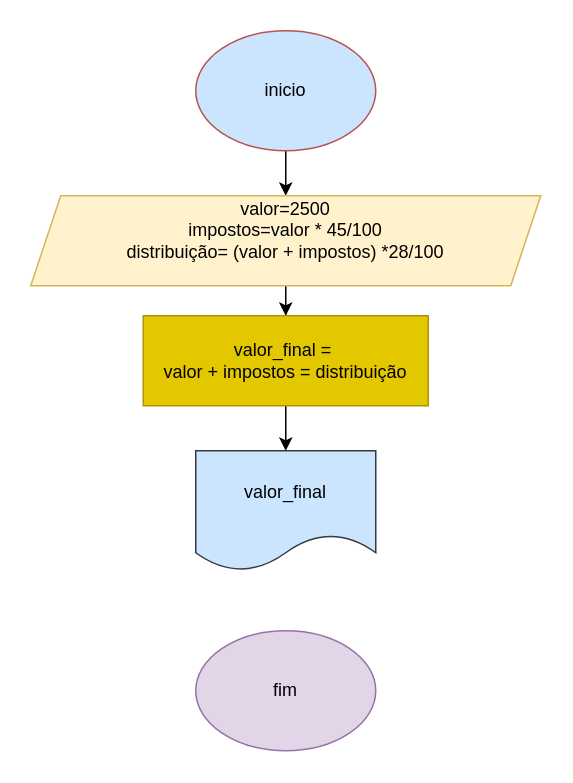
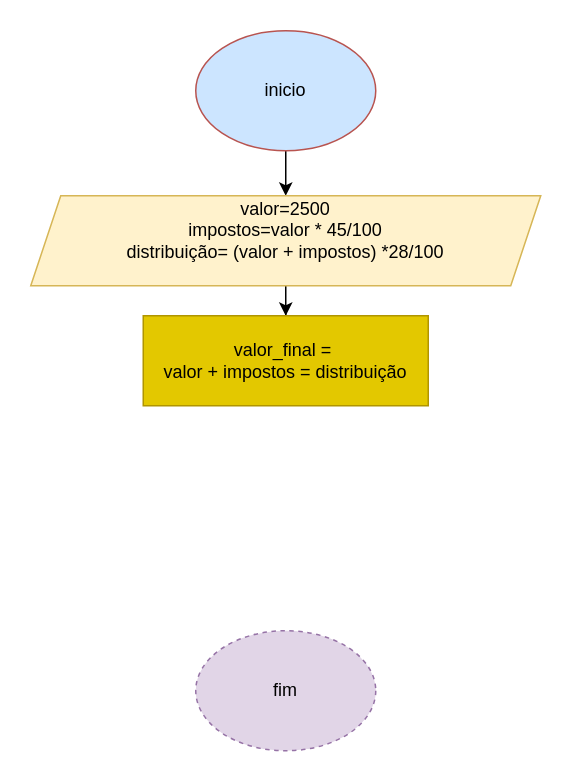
- <mxCell id="6" value="" style="edgeStyle=orthogonalEdgeStyle;rounded=0;orthogonalLoop=1;jettySize=auto;html=1;" edge="1" parent="1" source="7" target="8"><mxGeometry relative="1" as="geometry" /></mxCell>
- <mxCell id="8" value="valor_final" style="shape=document;whiteSpace=wrap;html=1;boundedLbl=1;fillColor=#cce5ff;strokeColor=#36393d;" vertex="1" parent="1"><mxGeometry x="130" y="300" width="120" height="80" as="geometry" /></mxCell>
- <mxCell id="9" value="fim" style="ellipse;whiteSpace=wrap;html=1;fillColor=#e1d5e7;strokeColor=#9673a6;" vertex="1" parent="1"><mxGeometry x="130" y="420" width="120" height="80" as="geometry" /></mxCell>
+ <mxCell id="9" value="fim" style="ellipse;whiteSpace=wrap;html=1;fillColor=#e1d5e7;strokeColor=#9673a6;dashed=1;" vertex="1" parent="1"><mxGeometry x="130" y="420" width="120" height="80" as="geometry" /></mxCell>
